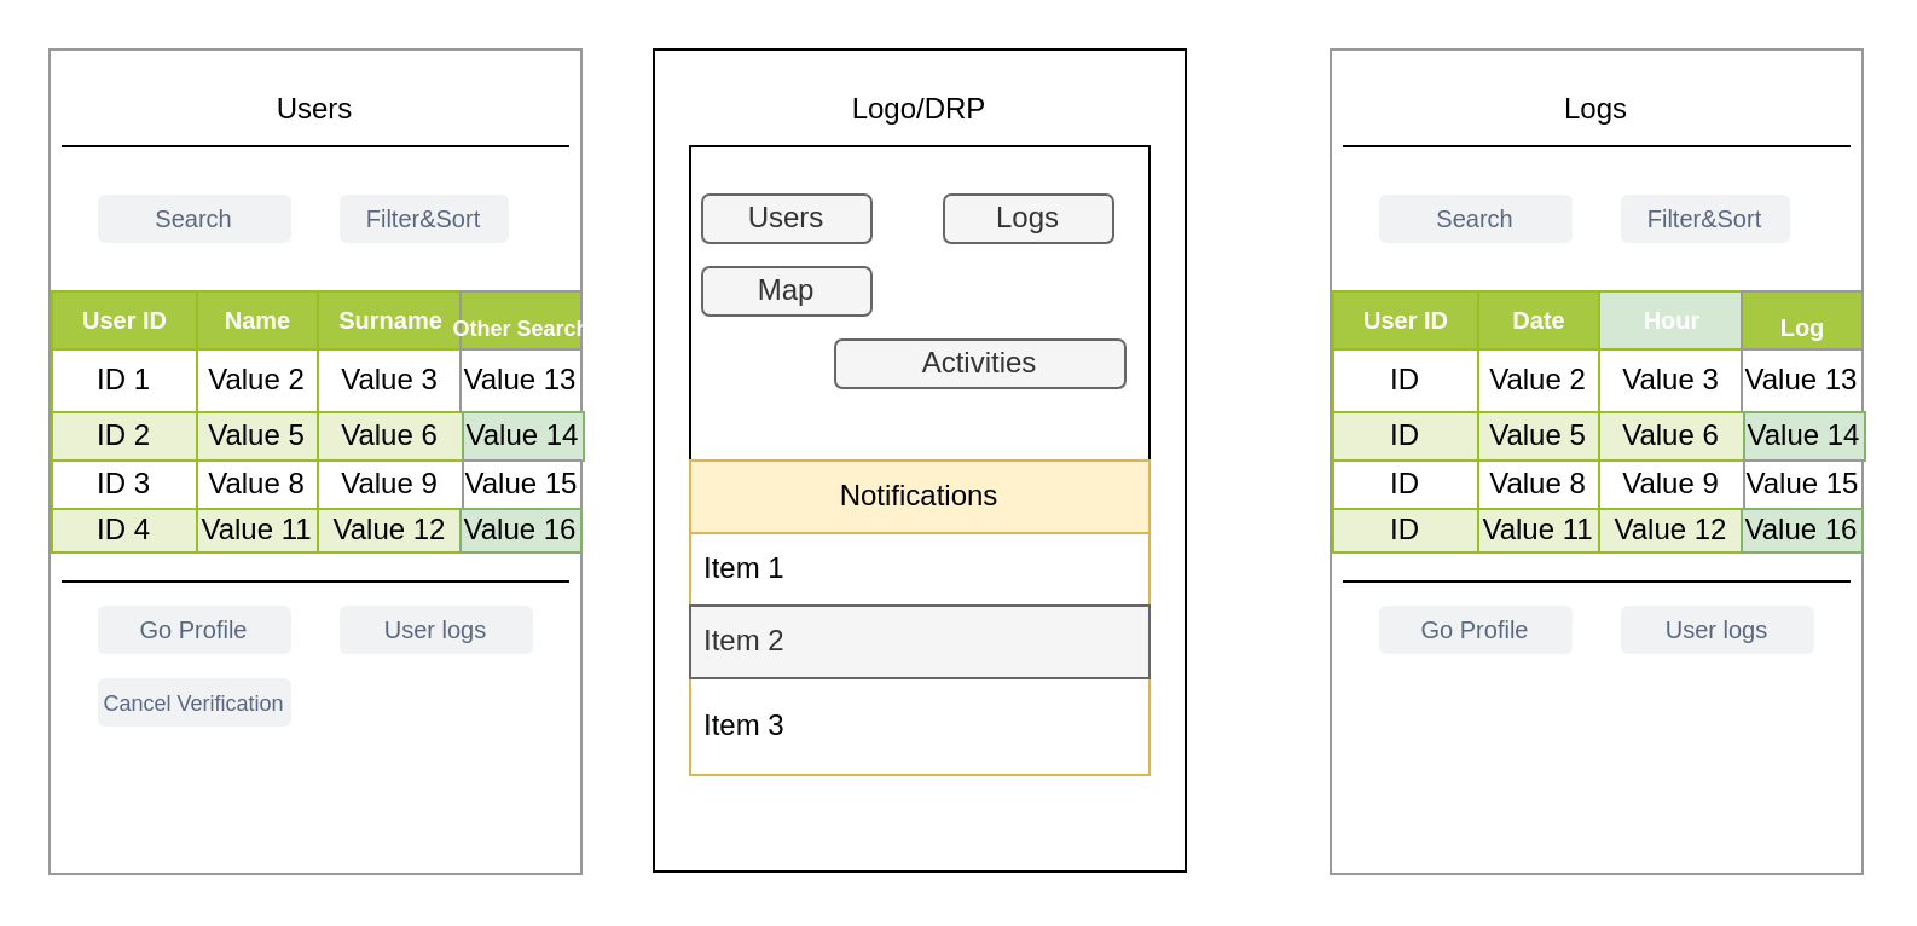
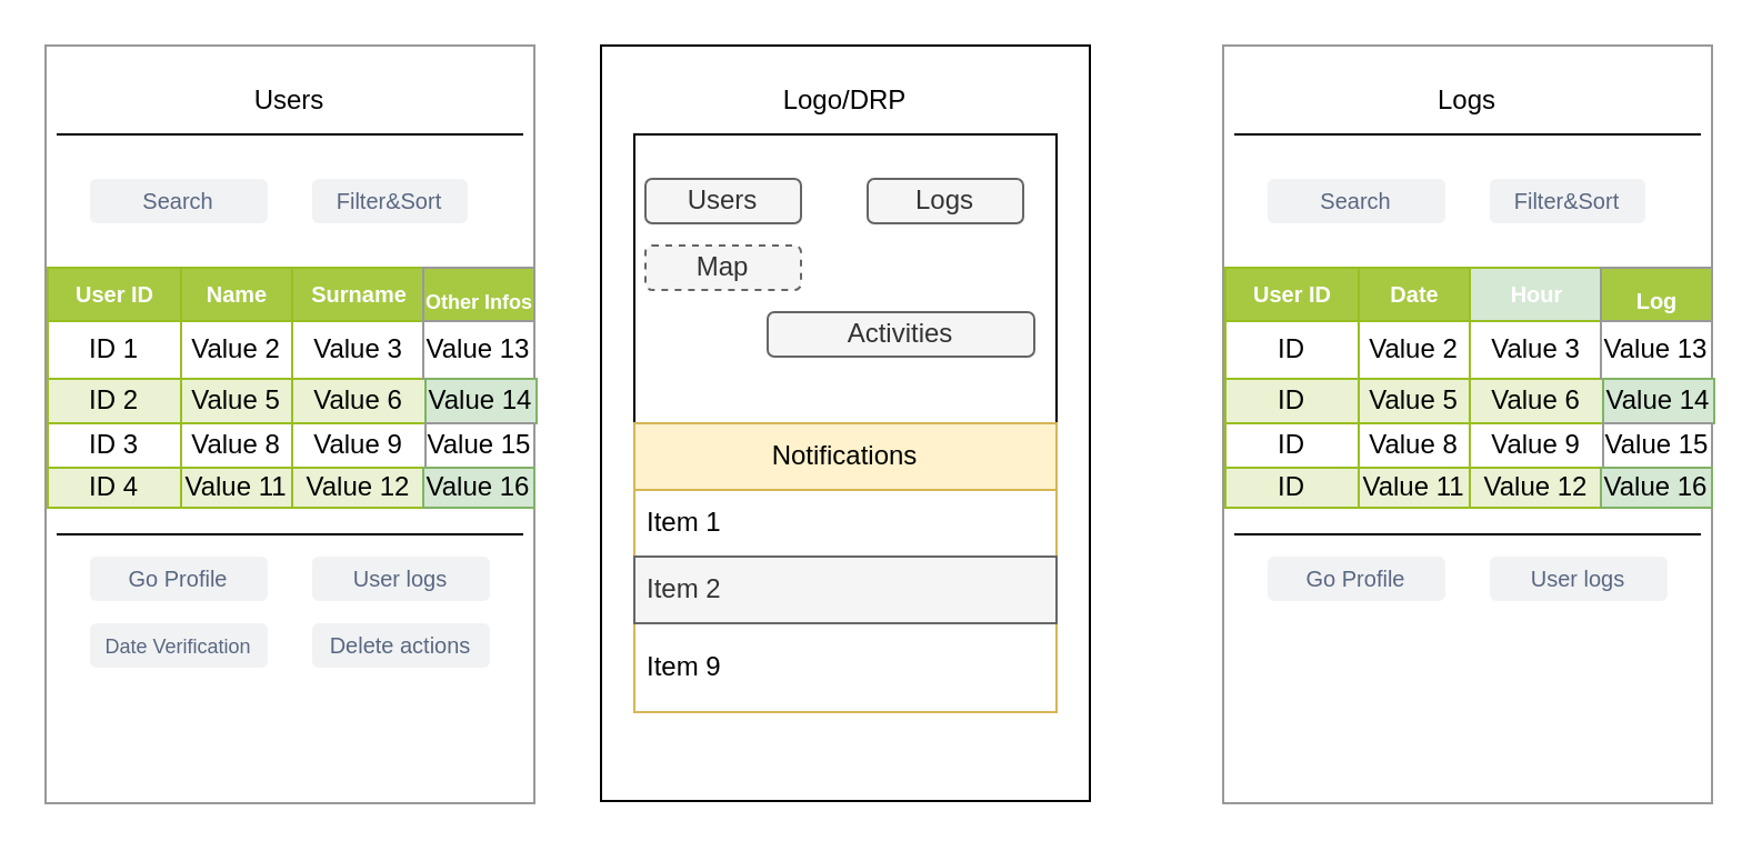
- <mxCell id="46" value="Map" style="rounded=1;whiteSpace=wrap;html=1;fillColor=#f5f5f5;fontColor=#333333;strokeColor=#666666;" parent="1" vertex="1"><mxGeometry x="290" y="110" width="70" height="20" as="geometry" /></mxCell>
+ <mxCell id="46" value="Map" style="rounded=1;whiteSpace=wrap;html=1;fillColor=#f5f5f5;fontColor=#333333;strokeColor=#666666;dashed=1;" parent="1" vertex="1"><mxGeometry x="290" y="110" width="70" height="20" as="geometry" /></mxCell>
- <mxCell id="31" value="&lt;font style=&quot;font-size: 9px;&quot;&gt;Other Search&lt;/font&gt;" style="connectable=0;recursiveResize=0;strokeColor=inherit;fillColor=#A7C942;align=center;fontStyle=1;fontColor=#FFFFFF;html=1;" parent="2" vertex="1"><mxGeometry x="170" y="100" width="50" height="30" as="geometry"><mxRectangle width="57" height="24" as="alternateBounds" /></mxGeometry></mxCell>
+ <mxCell id="31" value="&lt;font style=&quot;font-size: 9px;&quot;&gt;Other Infos&lt;/font&gt;" style="connectable=0;recursiveResize=0;strokeColor=inherit;fillColor=#A7C942;align=center;fontStyle=1;fontColor=#FFFFFF;html=1;" parent="2" vertex="1"><mxGeometry x="170" y="100" width="50" height="30" as="geometry"><mxRectangle width="57" height="24" as="alternateBounds" /></mxGeometry></mxCell>
- <mxCell id="36" value="&lt;font style=&quot;font-size: 9px;&quot;&gt;Cancel Verification&lt;/font&gt;" style="rounded=1;fillColor=#F1F2F4;strokeColor=none;html=1;whiteSpace=wrap;fontColor=#596780;align=center;verticalAlign=middle;fontStyle=0;fontSize=10;sketch=0;" parent="2" vertex="1"><mxGeometry x="20" y="260" width="80" height="20" as="geometry" /></mxCell>
+ <mxCell id="36" value="&lt;font style=&quot;font-size: 9px;&quot;&gt;Date Verification&lt;/font&gt;" style="rounded=1;fillColor=#F1F2F4;strokeColor=none;html=1;whiteSpace=wrap;fontColor=#596780;align=center;verticalAlign=middle;fontStyle=0;fontSize=10;sketch=0;" parent="2" vertex="1"><mxGeometry x="20" y="260" width="80" height="20" as="geometry" /></mxCell>
+ <mxCell id="39" value="Delete actions" style="rounded=1;fillColor=#F1F2F4;strokeColor=none;html=1;whiteSpace=wrap;fontColor=#596780;align=center;verticalAlign=middle;fontStyle=0;fontSize=10;sketch=0;" parent="2" vertex="1"><mxGeometry x="120" y="260" width="80" height="20" as="geometry" /></mxCell>
- <mxCell id="51" value="Item 3" style="text;strokeColor=none;fillColor=none;align=left;verticalAlign=middle;spacingLeft=4;spacingRight=4;overflow=hidden;points=[[0,0.5],[1,0.5]];portConstraint=eastwest;rotatable=0;whiteSpace=wrap;html=1;" parent="48" vertex="1"><mxGeometry y="90" width="190" height="40" as="geometry" /></mxCell>
+ <mxCell id="51" value="Item 9" style="text;strokeColor=none;fillColor=none;align=left;verticalAlign=middle;spacingLeft=4;spacingRight=4;overflow=hidden;points=[[0,0.5],[1,0.5]];portConstraint=eastwest;rotatable=0;whiteSpace=wrap;html=1;" parent="48" vertex="1"><mxGeometry y="90" width="190" height="40" as="geometry" /></mxCell>
